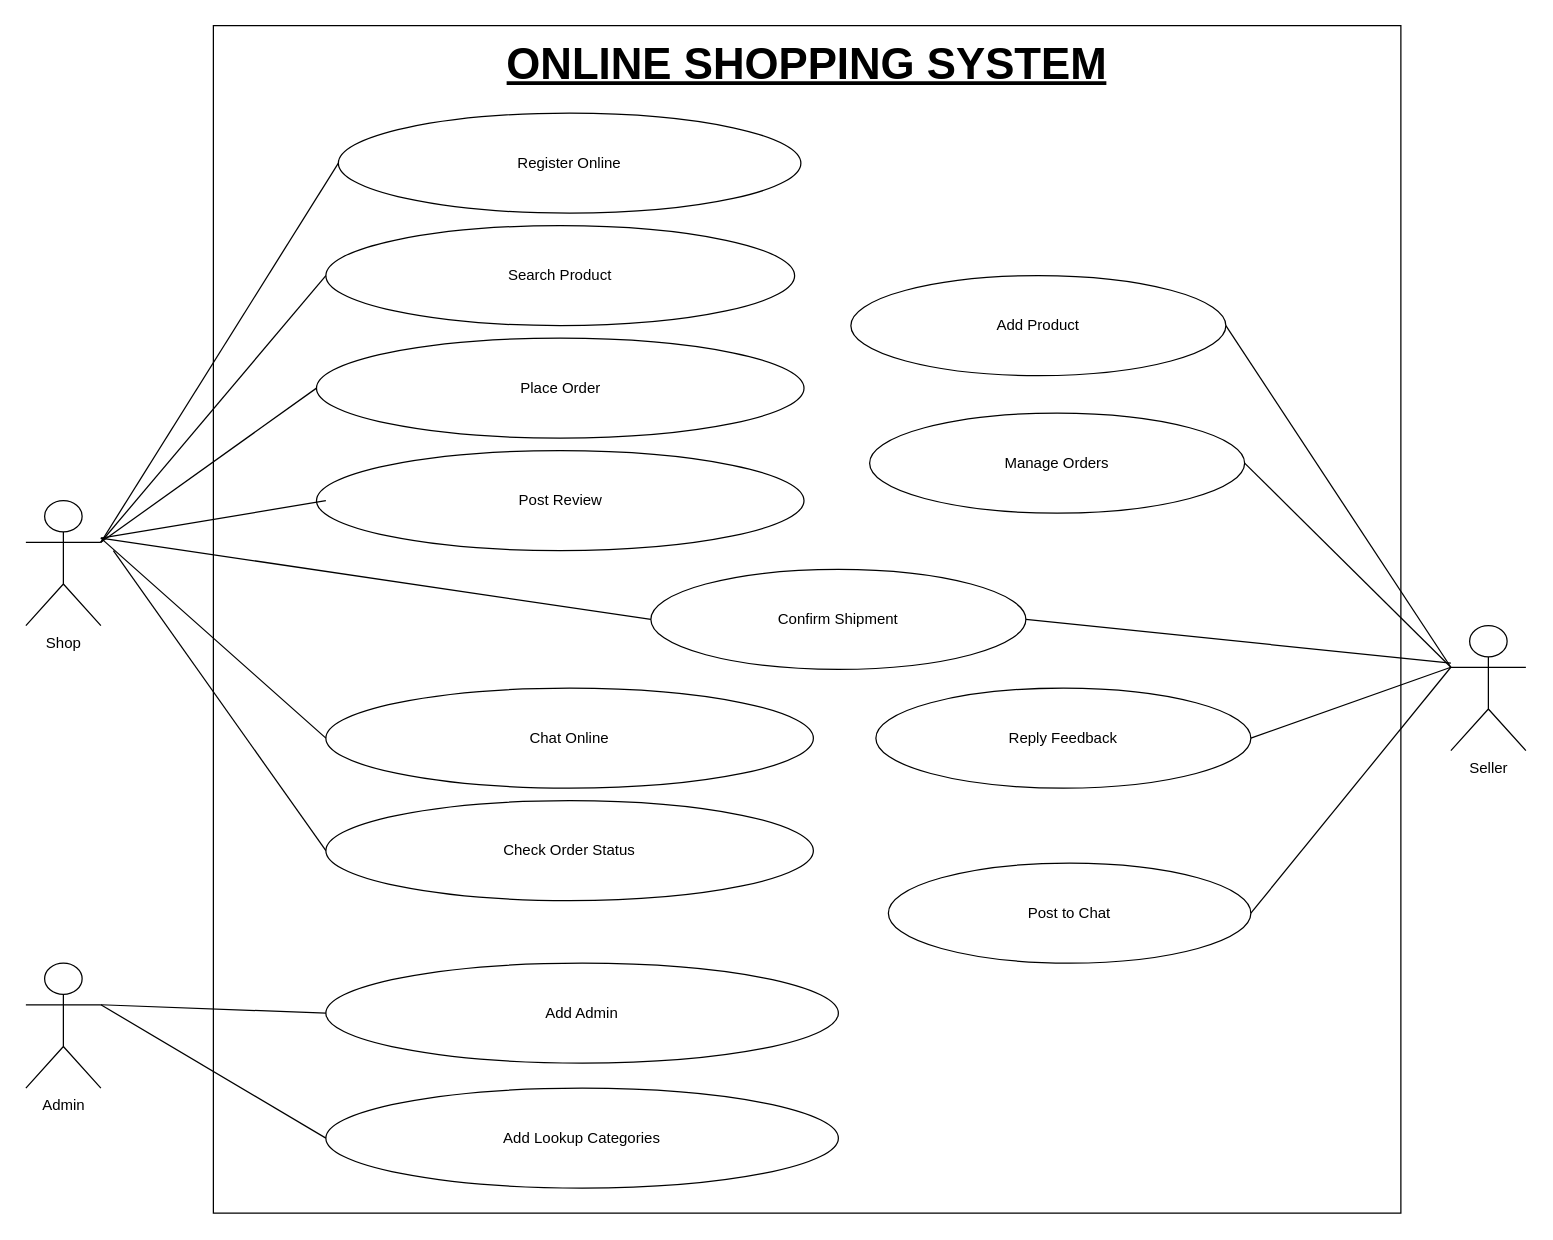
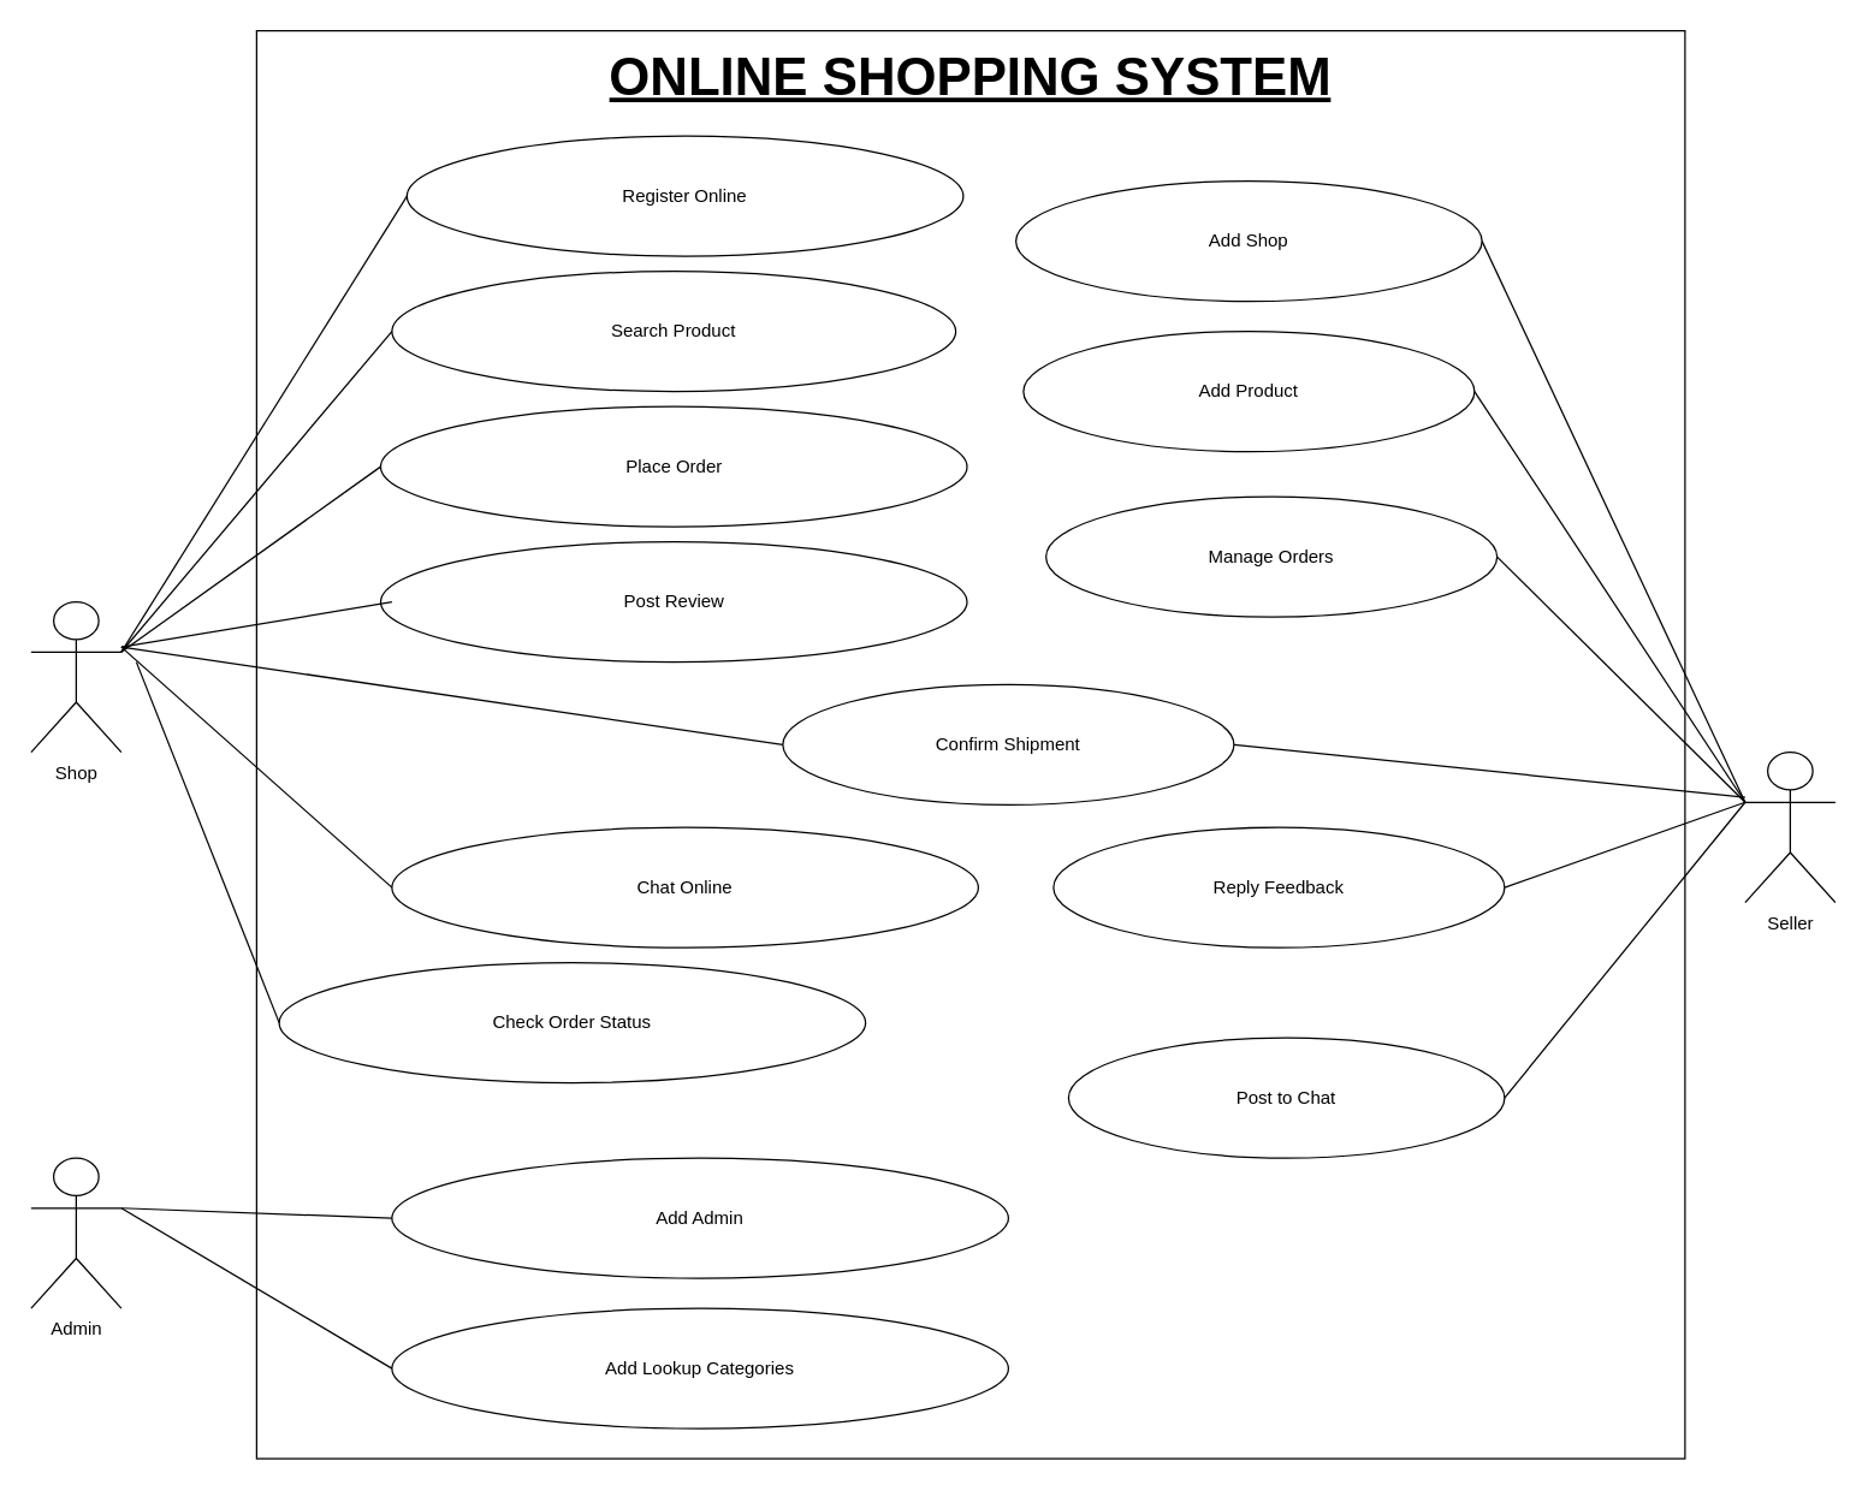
+ <mxCell id="7" value="Add Shop" style="ellipse;whiteSpace=wrap;html=1;" parent="1" vertex="1"><mxGeometry x="675" y="120" width="310" height="80" as="geometry" /></mxCell>
+ <mxCell id="13" value="" style="endArrow=none;html=1;rounded=0;entryX=1;entryY=0.5;entryDx=0;entryDy=0;exitX=0;exitY=0.333;exitDx=0;exitDy=0;exitPerimeter=0;" parent="1" source="24" target="7" edge="1"><mxGeometry width="50" height="50" relative="1" as="geometry"><mxPoint x="940" y="500" as="sourcePoint" /><mxPoint x="590" y="470" as="targetPoint" /></mxGeometry></mxCell>
- <mxCell id="20" value="Check Order Status" style="ellipse;whiteSpace=wrap;html=1;" vertex="1" parent="1"><mxGeometry x="260" y="640" width="390" height="80" as="geometry" /></mxCell>
+ <mxCell id="20" value="Check Order Status" style="ellipse;whiteSpace=wrap;html=1;" vertex="1" parent="1"><mxGeometry x="185" y="640" width="390" height="80" as="geometry" /></mxCell>
